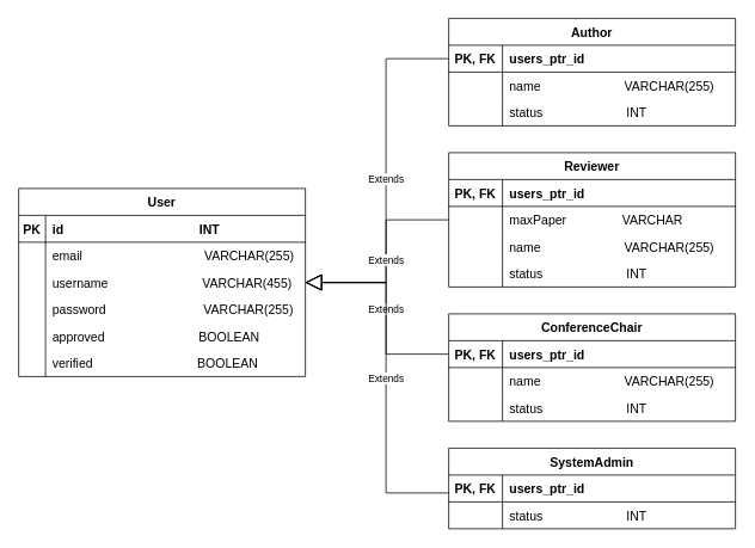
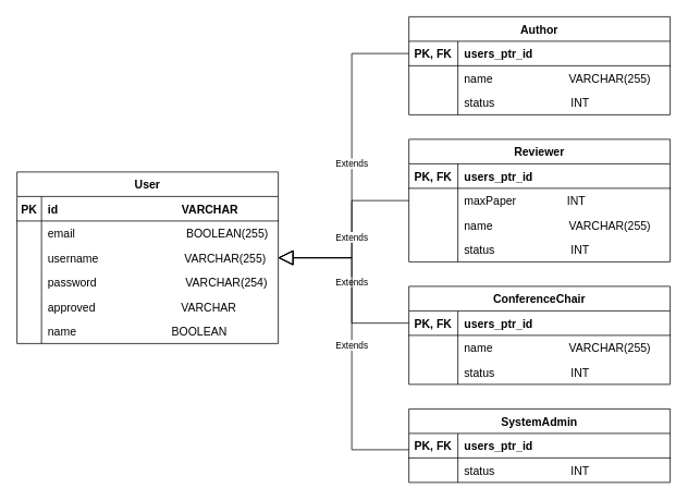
- <mxCell id="37" value="maxPaper                VARCHAR" style="shape=partialRectangle;connectable=0;fillColor=none;top=0;left=0;bottom=0;right=0;align=left;spacingLeft=6;overflow=hidden;fontSize=14;" vertex="1" parent="35"><mxGeometry x="60" width="260" height="30" as="geometry"><mxRectangle width="260" height="30" as="alternateBounds" /></mxGeometry></mxCell>
+ <mxCell id="37" value="maxPaper                INT" style="shape=partialRectangle;connectable=0;fillColor=none;top=0;left=0;bottom=0;right=0;align=left;spacingLeft=6;overflow=hidden;fontSize=14;" vertex="1" parent="35"><mxGeometry x="60" width="260" height="30" as="geometry"><mxRectangle width="260" height="30" as="alternateBounds" /></mxGeometry></mxCell>
- <mxCell id="5" value="id                                       INT" style="shape=partialRectangle;connectable=0;fillColor=none;top=0;left=0;bottom=0;right=0;align=left;spacingLeft=6;fontStyle=1;overflow=hidden;fontSize=14;" vertex="1" parent="3"><mxGeometry x="30.0" width="290.0" height="30" as="geometry"><mxRectangle width="290.0" height="30" as="alternateBounds" /></mxGeometry></mxCell>
+ <mxCell id="5" value="id                                       VARCHAR" style="shape=partialRectangle;connectable=0;fillColor=none;top=0;left=0;bottom=0;right=0;align=left;spacingLeft=6;fontStyle=1;overflow=hidden;fontSize=14;" vertex="1" parent="3"><mxGeometry x="30.0" width="290.0" height="30" as="geometry"><mxRectangle width="290.0" height="30" as="alternateBounds" /></mxGeometry></mxCell>
- <mxCell id="8" value="email                                   VARCHAR(255)" style="shape=partialRectangle;connectable=0;fillColor=none;top=0;left=0;bottom=0;right=0;align=left;spacingLeft=6;overflow=hidden;fontSize=14;" vertex="1" parent="6"><mxGeometry x="30.0" width="290.0" height="30" as="geometry"><mxRectangle width="290.0" height="30" as="alternateBounds" /></mxGeometry></mxCell>
+ <mxCell id="8" value="email                                   BOOLEAN(255)" style="shape=partialRectangle;connectable=0;fillColor=none;top=0;left=0;bottom=0;right=0;align=left;spacingLeft=6;overflow=hidden;fontSize=14;" vertex="1" parent="6"><mxGeometry x="30.0" width="290.0" height="30" as="geometry"><mxRectangle width="290.0" height="30" as="alternateBounds" /></mxGeometry></mxCell>
- <mxCell id="11" value="username                           VARCHAR(455)" style="shape=partialRectangle;connectable=0;fillColor=none;top=0;left=0;bottom=0;right=0;align=left;spacingLeft=6;overflow=hidden;fontSize=14;" vertex="1" parent="9"><mxGeometry x="30.0" width="290.0" height="30" as="geometry"><mxRectangle width="290.0" height="30" as="alternateBounds" /></mxGeometry></mxCell>
+ <mxCell id="11" value="username                           VARCHAR(255)" style="shape=partialRectangle;connectable=0;fillColor=none;top=0;left=0;bottom=0;right=0;align=left;spacingLeft=6;overflow=hidden;fontSize=14;" vertex="1" parent="9"><mxGeometry x="30.0" width="290.0" height="30" as="geometry"><mxRectangle width="290.0" height="30" as="alternateBounds" /></mxGeometry></mxCell>
- <mxCell id="14" value="password                            VARCHAR(255)" style="shape=partialRectangle;connectable=0;fillColor=none;top=0;left=0;bottom=0;right=0;align=left;spacingLeft=6;overflow=hidden;fontSize=14;" vertex="1" parent="12"><mxGeometry x="30.0" width="290.0" height="30" as="geometry"><mxRectangle width="290.0" height="30" as="alternateBounds" /></mxGeometry></mxCell>
+ <mxCell id="14" value="password                            VARCHAR(254)" style="shape=partialRectangle;connectable=0;fillColor=none;top=0;left=0;bottom=0;right=0;align=left;spacingLeft=6;overflow=hidden;fontSize=14;" vertex="1" parent="12"><mxGeometry x="30.0" width="290.0" height="30" as="geometry"><mxRectangle width="290.0" height="30" as="alternateBounds" /></mxGeometry></mxCell>
- <mxCell id="17" value="approved                           BOOLEAN" style="shape=partialRectangle;connectable=0;fillColor=none;top=0;left=0;bottom=0;right=0;align=left;spacingLeft=6;overflow=hidden;fontSize=14;" vertex="1" parent="15"><mxGeometry x="30.0" width="290.0" height="30" as="geometry"><mxRectangle width="290.0" height="30" as="alternateBounds" /></mxGeometry></mxCell>
+ <mxCell id="17" value="approved                           VARCHAR" style="shape=partialRectangle;connectable=0;fillColor=none;top=0;left=0;bottom=0;right=0;align=left;spacingLeft=6;overflow=hidden;fontSize=14;" vertex="1" parent="15"><mxGeometry x="30.0" width="290.0" height="30" as="geometry"><mxRectangle width="290.0" height="30" as="alternateBounds" /></mxGeometry></mxCell>
- <mxCell id="20" value="verified                              BOOLEAN" style="shape=partialRectangle;connectable=0;fillColor=none;top=0;left=0;bottom=0;right=0;align=left;spacingLeft=6;overflow=hidden;fontSize=14;" vertex="1" parent="18"><mxGeometry x="30.0" width="290.0" height="30" as="geometry"><mxRectangle width="290.0" height="30" as="alternateBounds" /></mxGeometry></mxCell>
+ <mxCell id="20" value="name                              BOOLEAN" style="shape=partialRectangle;connectable=0;fillColor=none;top=0;left=0;bottom=0;right=0;align=left;spacingLeft=6;overflow=hidden;fontSize=14;" vertex="1" parent="18"><mxGeometry x="30.0" width="290.0" height="30" as="geometry"><mxRectangle width="290.0" height="30" as="alternateBounds" /></mxGeometry></mxCell>
